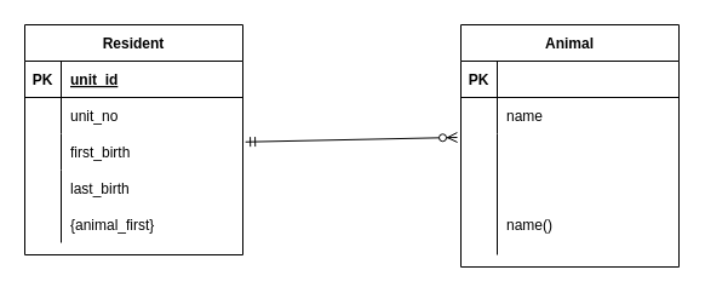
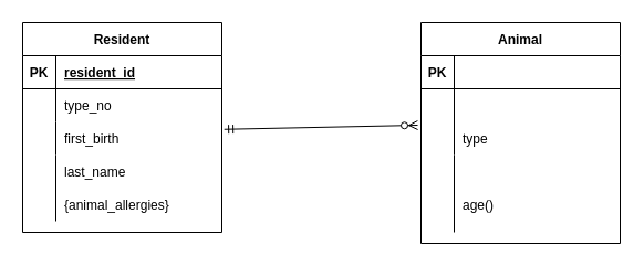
- <mxCell id="6" value="unit_id" style="shape=partialRectangle;connectable=0;fillColor=none;top=0;left=0;bottom=0;right=0;align=left;spacingLeft=6;fontStyle=5;overflow=hidden;" vertex="1" parent="4"><mxGeometry x="30" width="150" height="30" as="geometry" /></mxCell>
+ <mxCell id="6" value="resident_id" style="shape=partialRectangle;connectable=0;fillColor=none;top=0;left=0;bottom=0;right=0;align=left;spacingLeft=6;fontStyle=5;overflow=hidden;" vertex="1" parent="4"><mxGeometry x="30" width="150" height="30" as="geometry" /></mxCell>
- <mxCell id="9" value="unit_no" style="shape=partialRectangle;connectable=0;fillColor=none;top=0;left=0;bottom=0;right=0;align=left;spacingLeft=6;overflow=hidden;" vertex="1" parent="7"><mxGeometry x="30" width="150" height="30" as="geometry" /></mxCell>
+ <mxCell id="9" value="type_no" style="shape=partialRectangle;connectable=0;fillColor=none;top=0;left=0;bottom=0;right=0;align=left;spacingLeft=6;overflow=hidden;" vertex="1" parent="7"><mxGeometry x="30" width="150" height="30" as="geometry" /></mxCell>
- <mxCell id="24" value="name" style="shape=partialRectangle;connectable=0;fillColor=none;top=0;left=0;bottom=0;right=0;align=left;spacingLeft=6;overflow=hidden;" vertex="1" parent="22"><mxGeometry x="30" width="150" height="30" as="geometry" /></mxCell>
+ <mxCell id="27" value="type" style="shape=partialRectangle;connectable=0;fillColor=none;top=0;left=0;bottom=0;right=0;align=left;spacingLeft=6;overflow=hidden;" vertex="1" parent="25"><mxGeometry x="30" width="150" height="30" as="geometry" /></mxCell>
- <mxCell id="16" value="last_birth" style="shape=partialRectangle;connectable=0;fillColor=none;top=0;left=0;bottom=0;right=0;align=left;spacingLeft=6;overflow=hidden;" vertex="1" parent="2"><mxGeometry x="30" y="120" width="150" height="30" as="geometry" /></mxCell>
+ <mxCell id="16" value="last_name" style="shape=partialRectangle;connectable=0;fillColor=none;top=0;left=0;bottom=0;right=0;align=left;spacingLeft=6;overflow=hidden;" vertex="1" parent="2"><mxGeometry x="30" y="120" width="150" height="30" as="geometry" /></mxCell>
- <mxCell id="17" value="{animal_first}" style="shape=partialRectangle;connectable=0;fillColor=none;top=0;left=0;bottom=0;right=0;align=left;spacingLeft=6;overflow=hidden;" vertex="1" parent="2"><mxGeometry x="30" y="150" width="150" height="30" as="geometry" /></mxCell>
+ <mxCell id="17" value="{animal_allergies}" style="shape=partialRectangle;connectable=0;fillColor=none;top=0;left=0;bottom=0;right=0;align=left;spacingLeft=6;overflow=hidden;" vertex="1" parent="2"><mxGeometry x="30" y="150" width="150" height="30" as="geometry" /></mxCell>
- <mxCell id="31" value="name()" style="shape=partialRectangle;connectable=0;fillColor=none;top=0;left=0;bottom=0;right=0;align=left;spacingLeft=6;overflow=hidden;" vertex="1" parent="18"><mxGeometry x="30" y="150" width="150" height="30" as="geometry" /></mxCell>
+ <mxCell id="31" value="age()" style="shape=partialRectangle;connectable=0;fillColor=none;top=0;left=0;bottom=0;right=0;align=left;spacingLeft=6;overflow=hidden;" vertex="1" parent="18"><mxGeometry x="30" y="150" width="150" height="30" as="geometry" /></mxCell>
